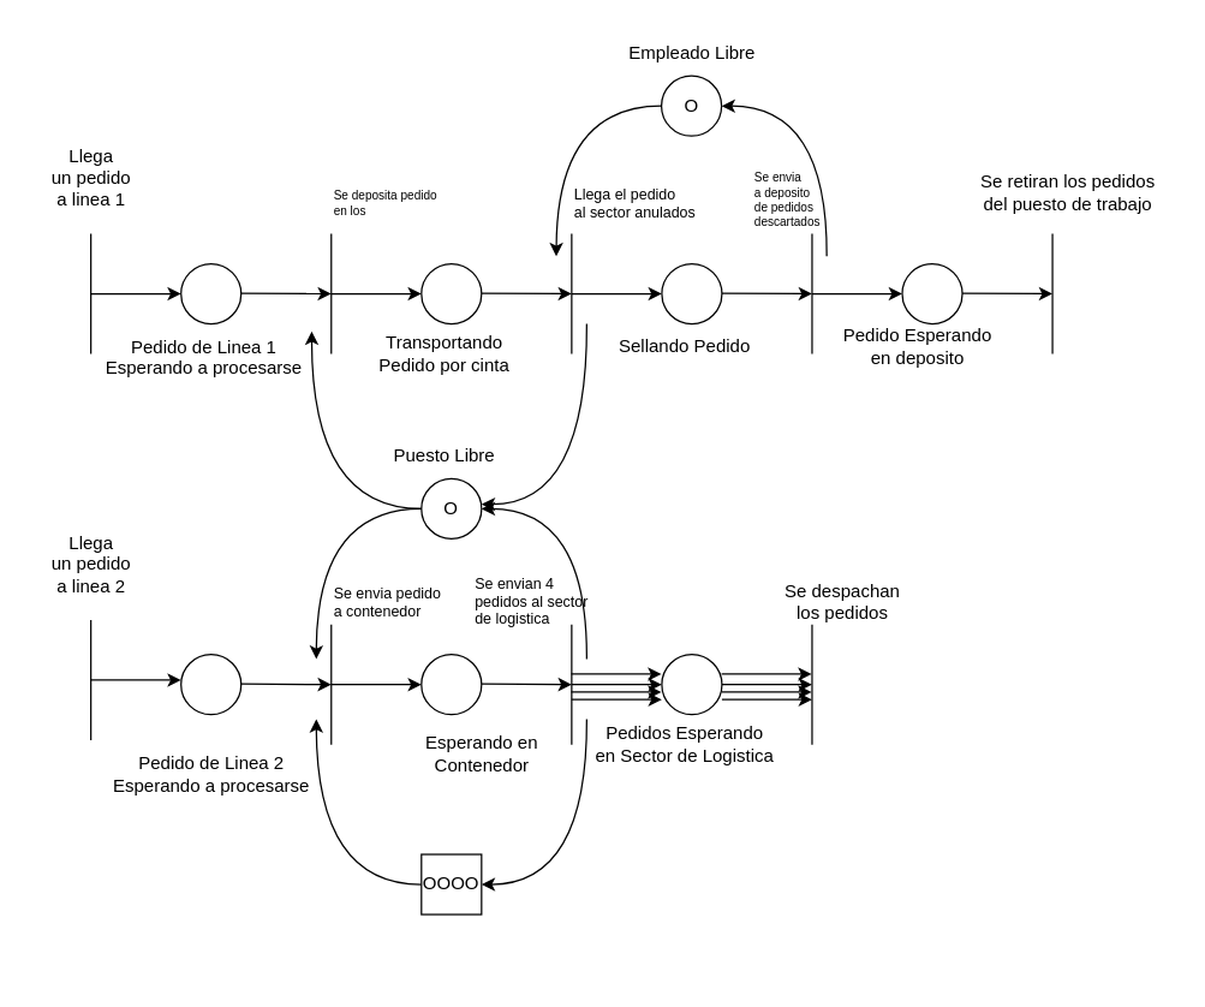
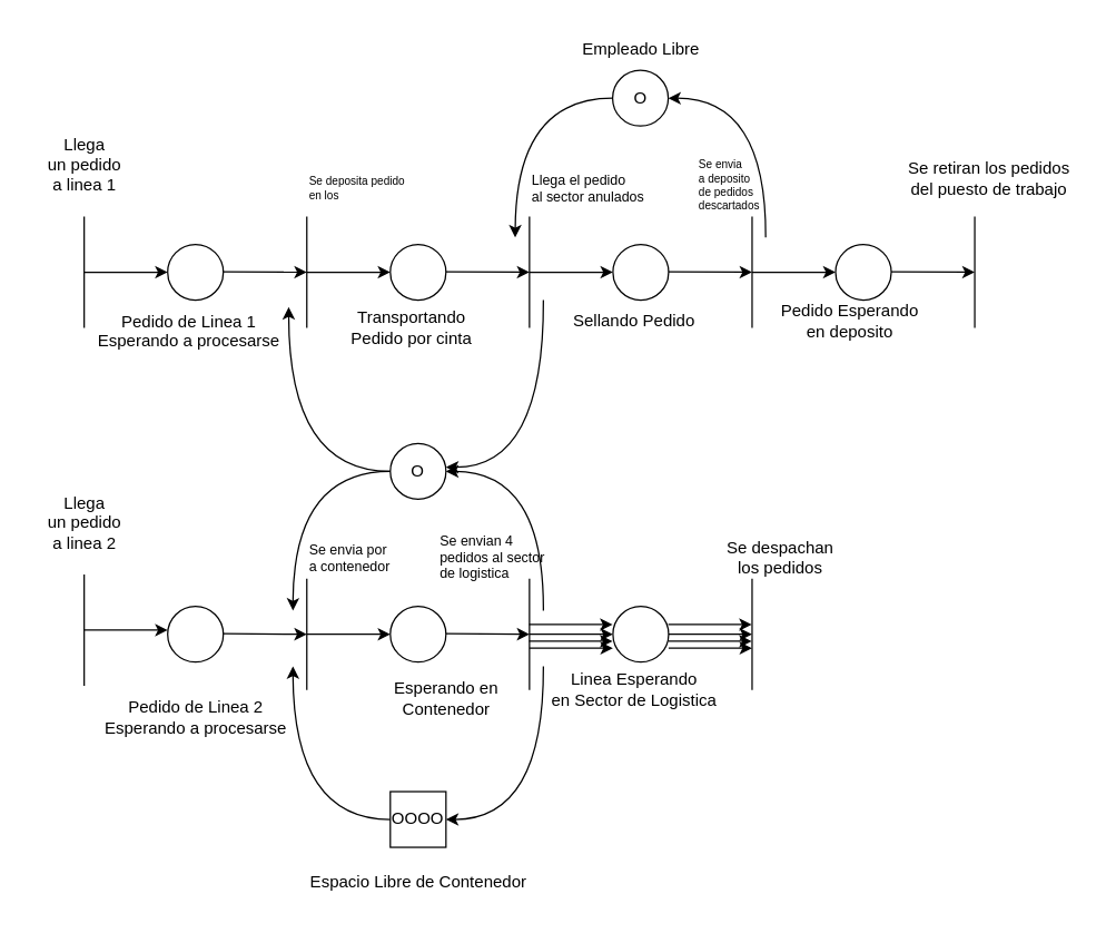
- <mxCell id="33" value="Puesto Libre" style="text;html=1;align=center;verticalAlign=middle;resizable=0;points=[];autosize=1;strokeColor=none;fillColor=none;" vertex="1" parent="1"><mxGeometry x="250" y="288" width="90" height="30" as="geometry" /></mxCell>
- <mxCell id="60" value="&lt;h5&gt;&lt;span style=&quot;font-weight: normal;&quot;&gt;Se envia pedido&lt;br&gt;a contenedor&lt;/span&gt;&lt;/h5&gt;" style="text;html=1;align=left;verticalAlign=middle;resizable=0;points=[];autosize=1;strokeColor=none;fillColor=none;" vertex="1" parent="1"><mxGeometry x="220" y="365" width="90" height="70" as="geometry" /></mxCell>
+ <mxCell id="60" value="&lt;h5&gt;&lt;span style=&quot;font-weight: normal;&quot;&gt;Se envia por&lt;br&gt;a contenedor&lt;/span&gt;&lt;/h5&gt;" style="text;html=1;align=left;verticalAlign=middle;resizable=0;points=[];autosize=1;strokeColor=none;fillColor=none;" vertex="1" parent="1"><mxGeometry x="220" y="365" width="90" height="70" as="geometry" /></mxCell>
- <mxCell id="62" value="Pedidos Esperando&lt;div&gt;en Sector de Logistica&lt;/div&gt;" style="text;html=1;align=center;verticalAlign=middle;resizable=0;points=[];autosize=1;strokeColor=none;fillColor=none;" vertex="1" parent="1"><mxGeometry x="385" y="475" width="140" height="40" as="geometry" /></mxCell>
+ <mxCell id="62" value="Linea Esperando&lt;div&gt;en Sector de Logistica&lt;/div&gt;" style="text;html=1;align=center;verticalAlign=middle;resizable=0;points=[];autosize=1;strokeColor=none;fillColor=none;" vertex="1" parent="1"><mxGeometry x="385" y="475" width="140" height="40" as="geometry" /></mxCell>
+ <mxCell id="54" value="Espacio Libre de Contenedor" style="text;html=1;align=center;verticalAlign=middle;resizable=0;points=[];autosize=1;strokeColor=none;fillColor=none;" vertex="1" parent="1"><mxGeometry x="210" y="618" width="180" height="30" as="geometry" /></mxCell>
